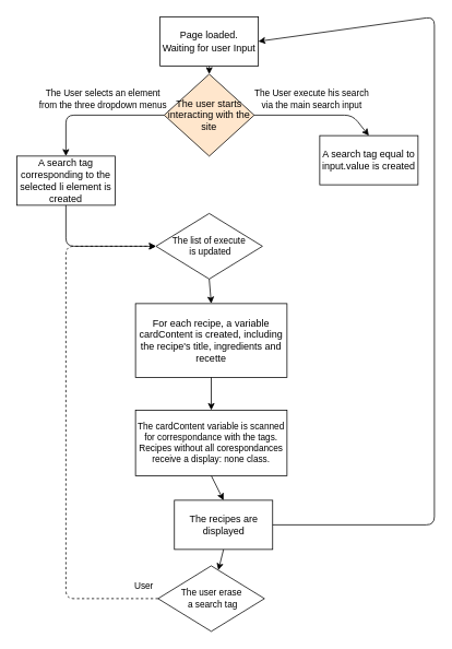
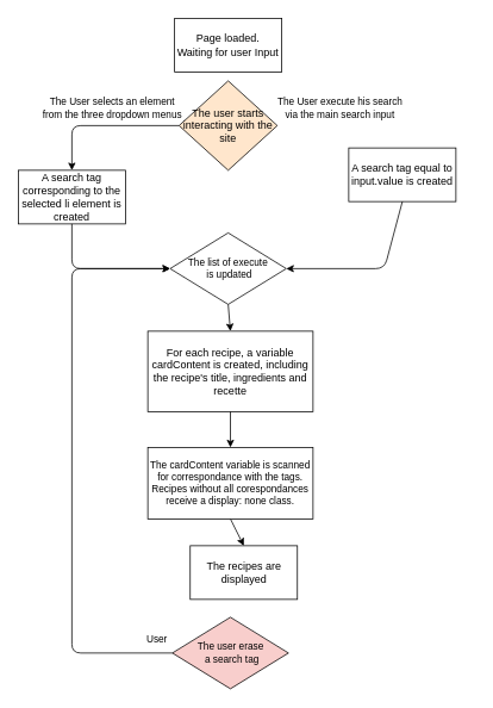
- <mxCell id="8" value="" style="endArrow=classic;html=1;exitX=1;exitY=0.5;exitDx=0;exitDy=0;entryX=1;entryY=0.5;entryDx=0;entryDy=0;" parent="1" source="7" target="3" edge="1"><mxGeometry width="50" height="50" relative="1" as="geometry"><mxPoint x="310" y="390" as="sourcePoint" /><mxPoint x="360" y="340" as="targetPoint" /><Array as="points"><mxPoint x="530" y="640" /><mxPoint x="530" y="20" /></Array></mxGeometry></mxCell>
- <mxCell id="2" value="" style="edgeStyle=none;html=1;" parent="1" source="3" target="6" edge="1"><mxGeometry relative="1" as="geometry" /></mxCell>
- <mxCell id="4" value="" style="edgeStyle=none;html=1;entryX=0.5;entryY=0;entryDx=0;entryDy=0;" parent="1" source="6" target="9" edge="1"><mxGeometry relative="1" as="geometry"><Array as="points"><mxPoint x="430" y="140" /></Array></mxGeometry></mxCell>
+ <mxCell id="16" value="" style="endArrow=classic;html=1;fontSize=11;exitX=0.5;exitY=1;exitDx=0;exitDy=0;entryX=1;entryY=0.5;entryDx=0;entryDy=0;" parent="1" source="9" target="15" edge="1"><mxGeometry width="50" height="50" relative="1" as="geometry"><mxPoint x="310" y="340" as="sourcePoint" /><mxPoint x="360" y="290" as="targetPoint" /><Array as="points"><mxPoint x="430" y="300" /></Array></mxGeometry></mxCell>
- <mxCell id="22" value="" style="endArrow=classic;html=1;fontSize=11;exitX=0;exitY=0.5;exitDx=0;exitDy=0;entryX=0;entryY=0.5;entryDx=0;entryDy=0;dashed=1;" parent="1" source="20" target="15" edge="1"><mxGeometry width="50" height="50" relative="1" as="geometry"><mxPoint x="310" y="320" as="sourcePoint" /><mxPoint x="360" y="270" as="targetPoint" /><Array as="points"><mxPoint x="80" y="730" /><mxPoint x="80" y="300" /></Array></mxGeometry></mxCell>
+ <mxCell id="22" value="" style="endArrow=classic;html=1;fontSize=11;exitX=0;exitY=0.5;exitDx=0;exitDy=0;entryX=0;entryY=0.5;entryDx=0;entryDy=0;" parent="1" source="20" target="15" edge="1"><mxGeometry width="50" height="50" relative="1" as="geometry"><mxPoint x="310" y="320" as="sourcePoint" /><mxPoint x="360" y="270" as="targetPoint" /><Array as="points"><mxPoint x="80" y="730" /><mxPoint x="80" y="300" /></Array></mxGeometry></mxCell>
- <mxCell id="21" value="" style="endArrow=classic;html=1;fontSize=11;exitX=0.5;exitY=1;exitDx=0;exitDy=0;" parent="1" source="7" target="20" edge="1"><mxGeometry width="50" height="50" relative="1" as="geometry"><mxPoint x="310" y="380" as="sourcePoint" /><mxPoint x="360" y="330" as="targetPoint" /></mxGeometry></mxCell>
- <mxCell id="20" value="The user erase&lt;br&gt;&amp;nbsp;a search tag" style="rhombus;whiteSpace=wrap;html=1;fontSize=11;" parent="1" vertex="1"><mxGeometry x="192.5" y="690" width="130" height="80" as="geometry" /></mxCell>
+ <mxCell id="20" value="The user erase&lt;br&gt;&amp;nbsp;a search tag" style="rhombus;whiteSpace=wrap;html=1;fontSize=11;fillColor=#f8cecc;" parent="1" vertex="1"><mxGeometry x="192.5" y="690" width="130" height="80" as="geometry" /></mxCell>
